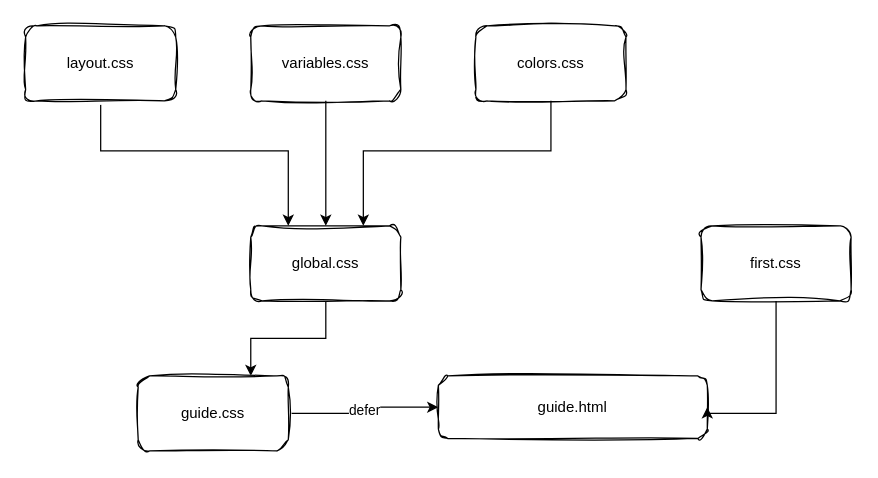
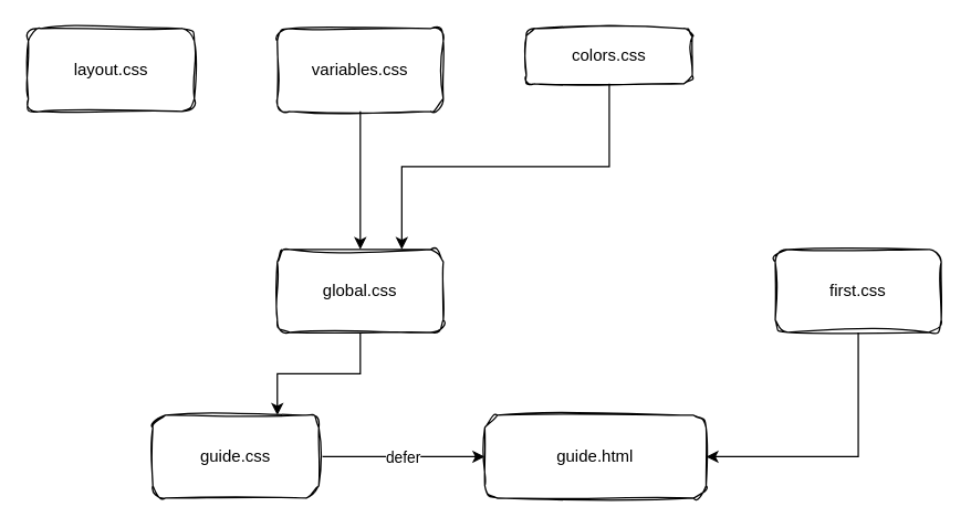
- <mxCell id="7" value="colors.css" style="rounded=1;whiteSpace=wrap;html=1;sketch=1;curveFitting=1;jiggle=2;" vertex="1" parent="1"><mxGeometry x="380" y="20" width="120" height="60" as="geometry" /></mxCell>
+ <mxCell id="7" value="colors.css" style="rounded=1;whiteSpace=wrap;html=1;sketch=1;curveFitting=1;jiggle=2;" vertex="1" parent="1"><mxGeometry x="380" y="20" width="120" height="40" as="geometry" /></mxCell>
- <mxCell id="8" style="edgeStyle=orthogonalEdgeStyle;rounded=0;orthogonalLoop=1;jettySize=auto;html=1;entryX=0.25;entryY=0;entryDx=0;entryDy=0;" edge="1" parent="1" source="9" target="3"><mxGeometry relative="1" as="geometry"><Array as="points"><mxPoint x="80" y="120" /><mxPoint x="230" y="120" /></Array></mxGeometry></mxCell>
- <mxCell id="14" value="guide.html" style="rounded=1;whiteSpace=wrap;html=1;sketch=1;curveFitting=1;jiggle=2;" vertex="1" parent="1"><mxGeometry x="350" y="300" width="215" height="50" as="geometry" /></mxCell>
+ <mxCell id="14" value="guide.html" style="rounded=1;whiteSpace=wrap;html=1;sketch=1;curveFitting=1;jiggle=2;" vertex="1" parent="1"><mxGeometry x="350" y="300" width="160" height="60" as="geometry" /></mxCell>
